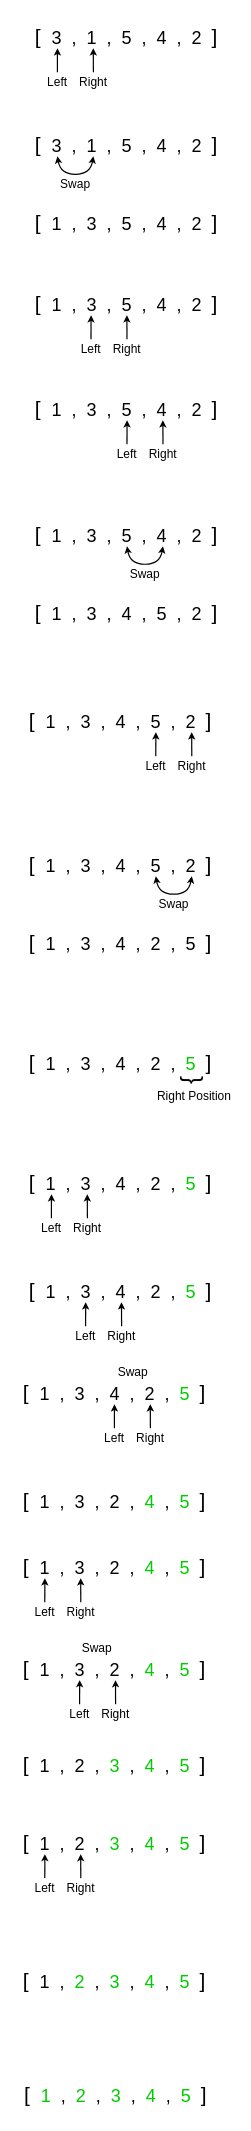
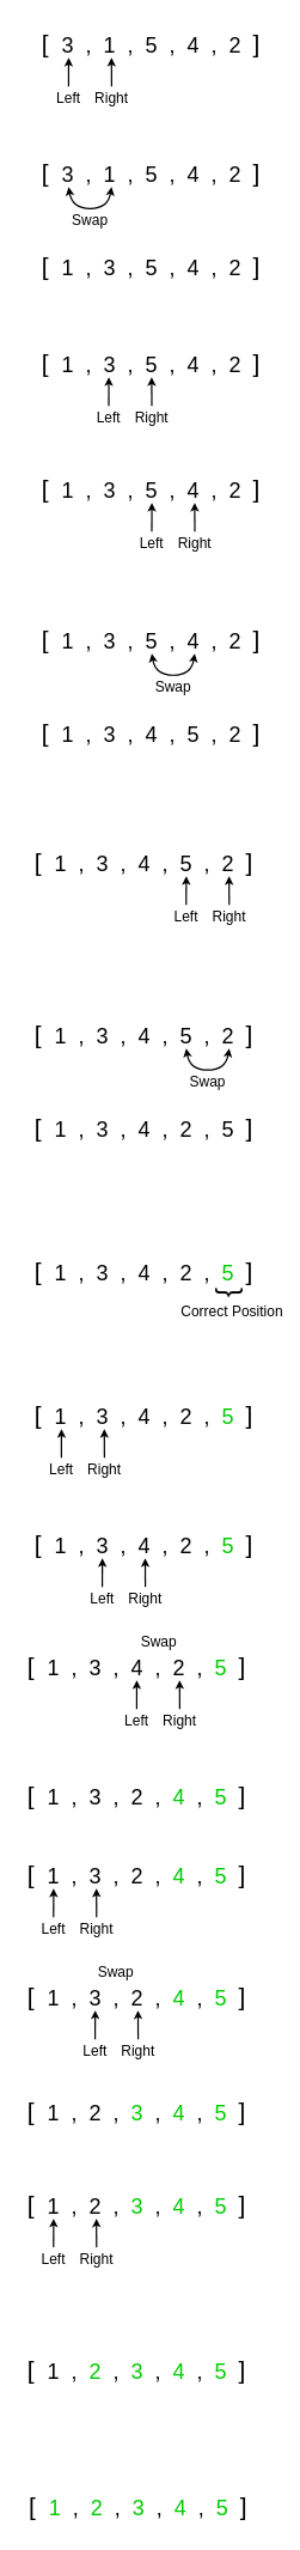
- <mxCell id="36" value="&lt;font style=&quot;font-size: 20px&quot;&gt;Right Position&lt;/font&gt;" style="text;html=1;strokeColor=none;fillColor=none;align=center;verticalAlign=middle;whiteSpace=wrap;rounded=0;" vertex="1" parent="1"><mxGeometry x="250" y="1810" width="146" height="30" as="geometry" /></mxCell>
+ <mxCell id="36" value="&lt;font style=&quot;font-size: 20px&quot;&gt;Correct Position&lt;/font&gt;" style="text;html=1;strokeColor=none;fillColor=none;align=center;verticalAlign=middle;whiteSpace=wrap;rounded=0;" vertex="1" parent="1"><mxGeometry x="250" y="1810" width="146" height="30" as="geometry" /></mxCell>
